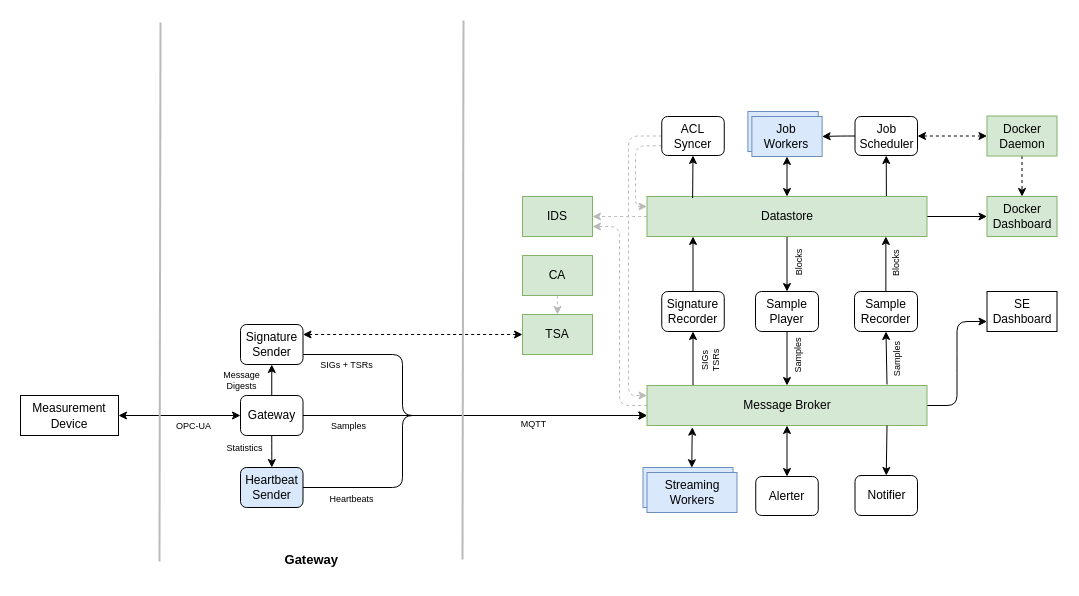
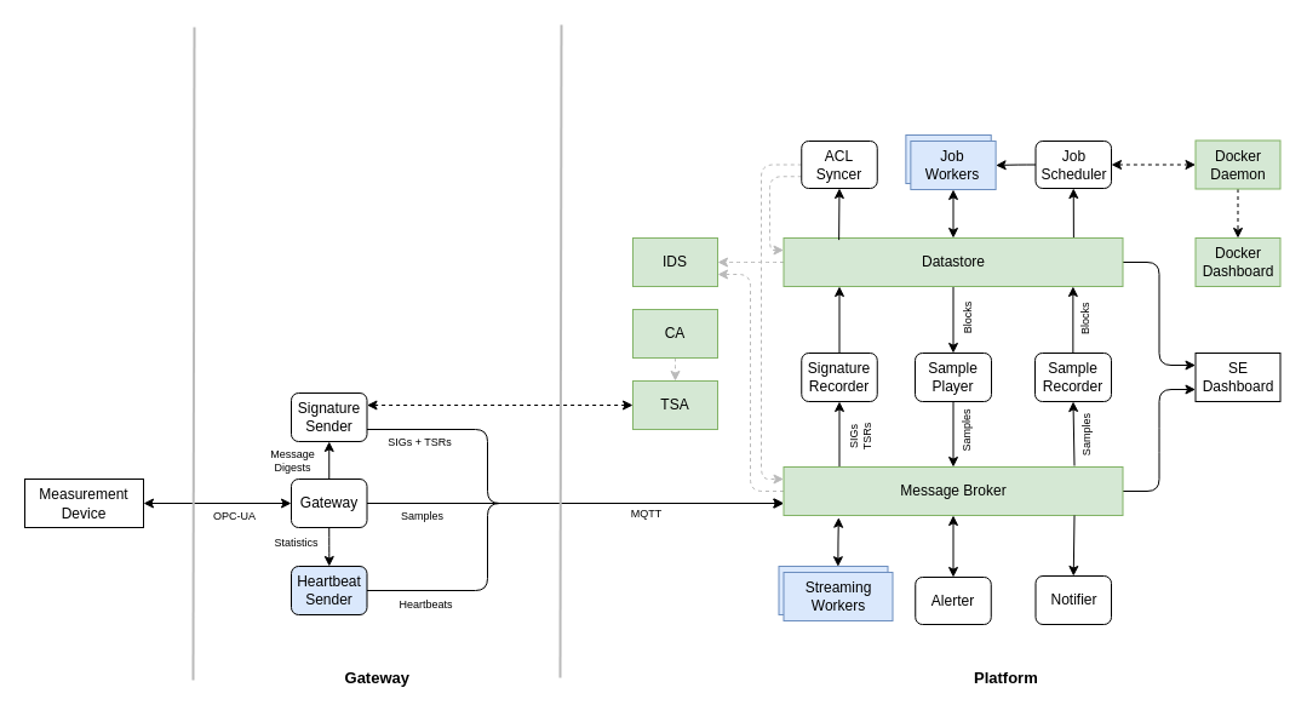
- <mxCell id="5" style="edgeStyle=entityRelationEdgeStyle;html=1;exitX=1;exitY=0.5;exitDx=0;exitDy=0;startArrow=none;startFill=0;targetPerimeterSpacing=0;" parent="1" source="9" target="22" edge="1"><mxGeometry relative="1" as="geometry" /></mxCell>
+ <mxCell id="5" style="edgeStyle=entityRelationEdgeStyle;html=1;exitX=1;exitY=0.5;exitDx=0;exitDy=0;entryX=0;entryY=0.25;entryDx=0;entryDy=0;startArrow=none;startFill=0;targetPerimeterSpacing=0;" parent="1" source="9" target="19" edge="1"><mxGeometry relative="1" as="geometry" /></mxCell>
+ <mxCell id="68" value="Platform" style="text;html=1;strokeColor=none;fillColor=none;align=left;verticalAlign=middle;whiteSpace=wrap;rounded=0;fontSize=13;fontStyle=1" vertex="1" parent="1"><mxGeometry x="802" y="544" width="60" height="30" as="geometry" /></mxCell>
